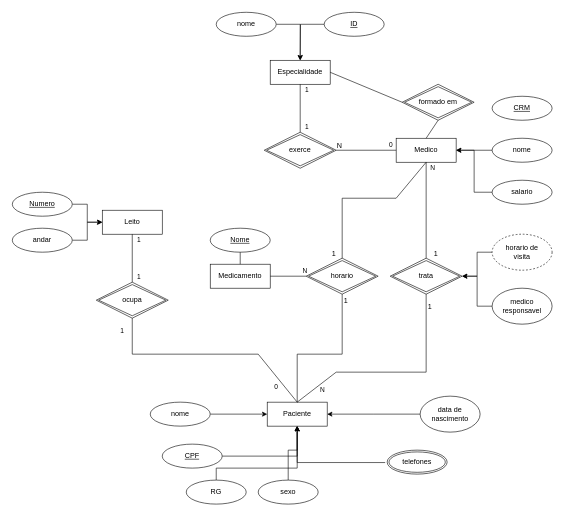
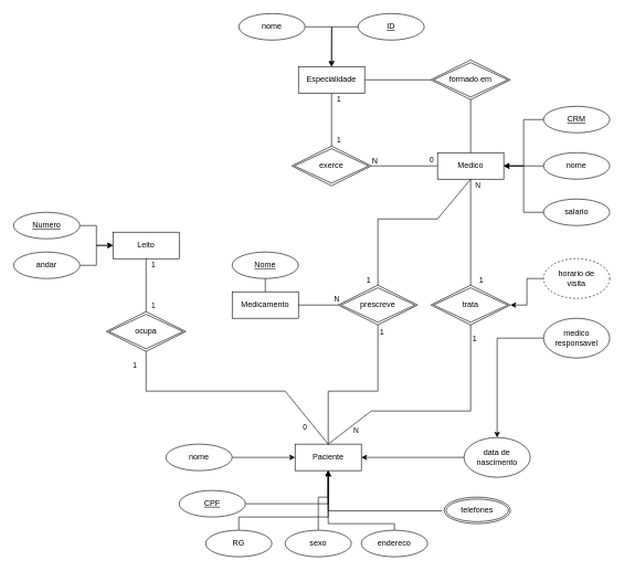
- <mxCell id="69" value="formado em" style="shape=rhombus;double=1;perimeter=rhombusPerimeter;whiteSpace=wrap;html=1;align=center;" vertex="1" parent="1"><mxGeometry x="670" y="140" width="120" height="60" as="geometry" /></mxCell>
+ <mxCell id="69" value="formado em" style="shape=rhombus;double=1;perimeter=rhombusPerimeter;whiteSpace=wrap;html=1;align=center;" vertex="1" parent="1"><mxGeometry x="650" y="90" width="120" height="60" as="geometry" /></mxCell>
+ <mxCell id="2" style="edgeStyle=orthogonalEdgeStyle;rounded=0;orthogonalLoop=1;jettySize=auto;html=1;entryX=1;entryY=0.5;entryDx=0;entryDy=0;exitX=0;exitY=0.5;exitDx=0;exitDy=0;" parent="1" source="23" target="3" edge="1"><mxGeometry relative="1" as="geometry"><mxPoint x="820" y="190.029" as="sourcePoint" /><mxPoint x="820" y="250" as="targetPoint" /></mxGeometry></mxCell>
- <mxCell id="61" value="horario" style="shape=rhombus;double=1;perimeter=rhombusPerimeter;whiteSpace=wrap;html=1;align=center;" vertex="1" parent="1"><mxGeometry x="510" y="430" width="120" height="60" as="geometry" /></mxCell>
+ <mxCell id="61" value="prescreve" style="shape=rhombus;double=1;perimeter=rhombusPerimeter;whiteSpace=wrap;html=1;align=center;" vertex="1" parent="1"><mxGeometry x="510" y="430" width="120" height="60" as="geometry" /></mxCell>
- <mxCell id="44" style="edgeStyle=orthogonalEdgeStyle;rounded=0;orthogonalLoop=1;jettySize=auto;html=1;entryX=1;entryY=0.5;entryDx=0;entryDy=0;" parent="1" source="45" target="41" edge="1"><mxGeometry relative="1" as="geometry" /></mxCell>
+ <mxCell id="44" style="edgeStyle=orthogonalEdgeStyle;rounded=0;orthogonalLoop=1;jettySize=auto;html=1;" parent="1" source="45" target="15" edge="1"><mxGeometry relative="1" as="geometry" /></mxCell>
- <mxCell id="18" value="telefones" style="ellipse;shape=doubleEllipse;margin=3;whiteSpace=wrap;html=1;align=center;" parent="1" vertex="1"><mxGeometry x="645" y="750" width="100" height="40" as="geometry" /></mxCell>
+ <mxCell id="18" value="telefones" style="ellipse;shape=doubleEllipse;margin=3;whiteSpace=wrap;html=1;align=center;" parent="1" vertex="1"><mxGeometry x="670" y="750" width="100" height="40" as="geometry" /></mxCell>
+ <mxCell id="27" style="edgeStyle=orthogonalEdgeStyle;rounded=0;orthogonalLoop=1;jettySize=auto;html=1;entryX=0.5;entryY=1;entryDx=0;entryDy=0;" parent="1" source="28" target="11" edge="1"><mxGeometry relative="1" as="geometry"><Array as="points"><mxPoint x="595" y="790" /><mxPoint x="495" y="790" /></Array></mxGeometry></mxCell>
+ <mxCell id="28" value="endereco" style="ellipse;whiteSpace=wrap;html=1;align=center;" parent="1" vertex="1"><mxGeometry x="545" y="800" width="100" height="40" as="geometry" /></mxCell>
